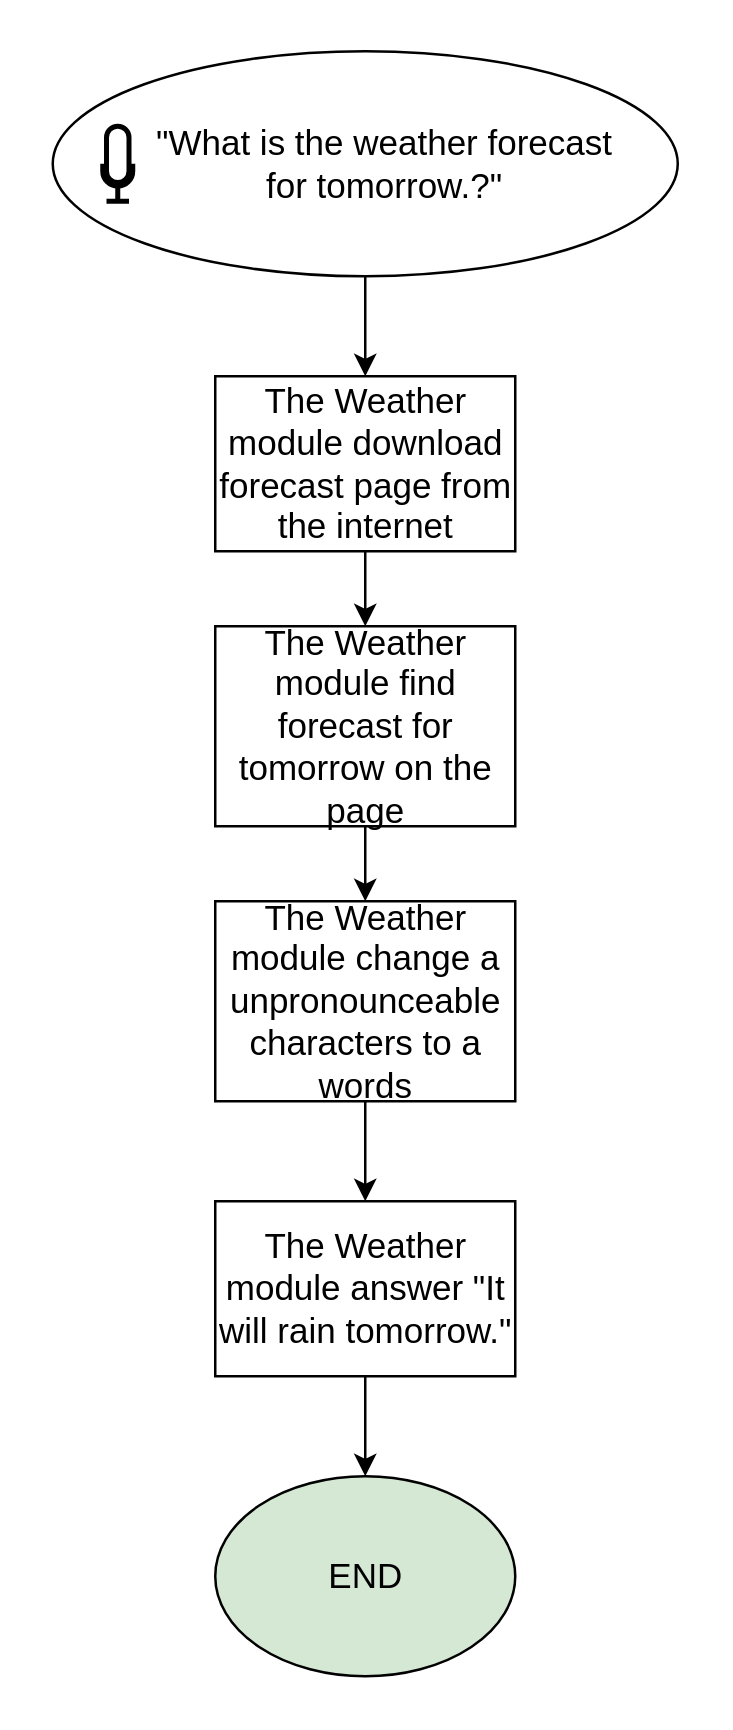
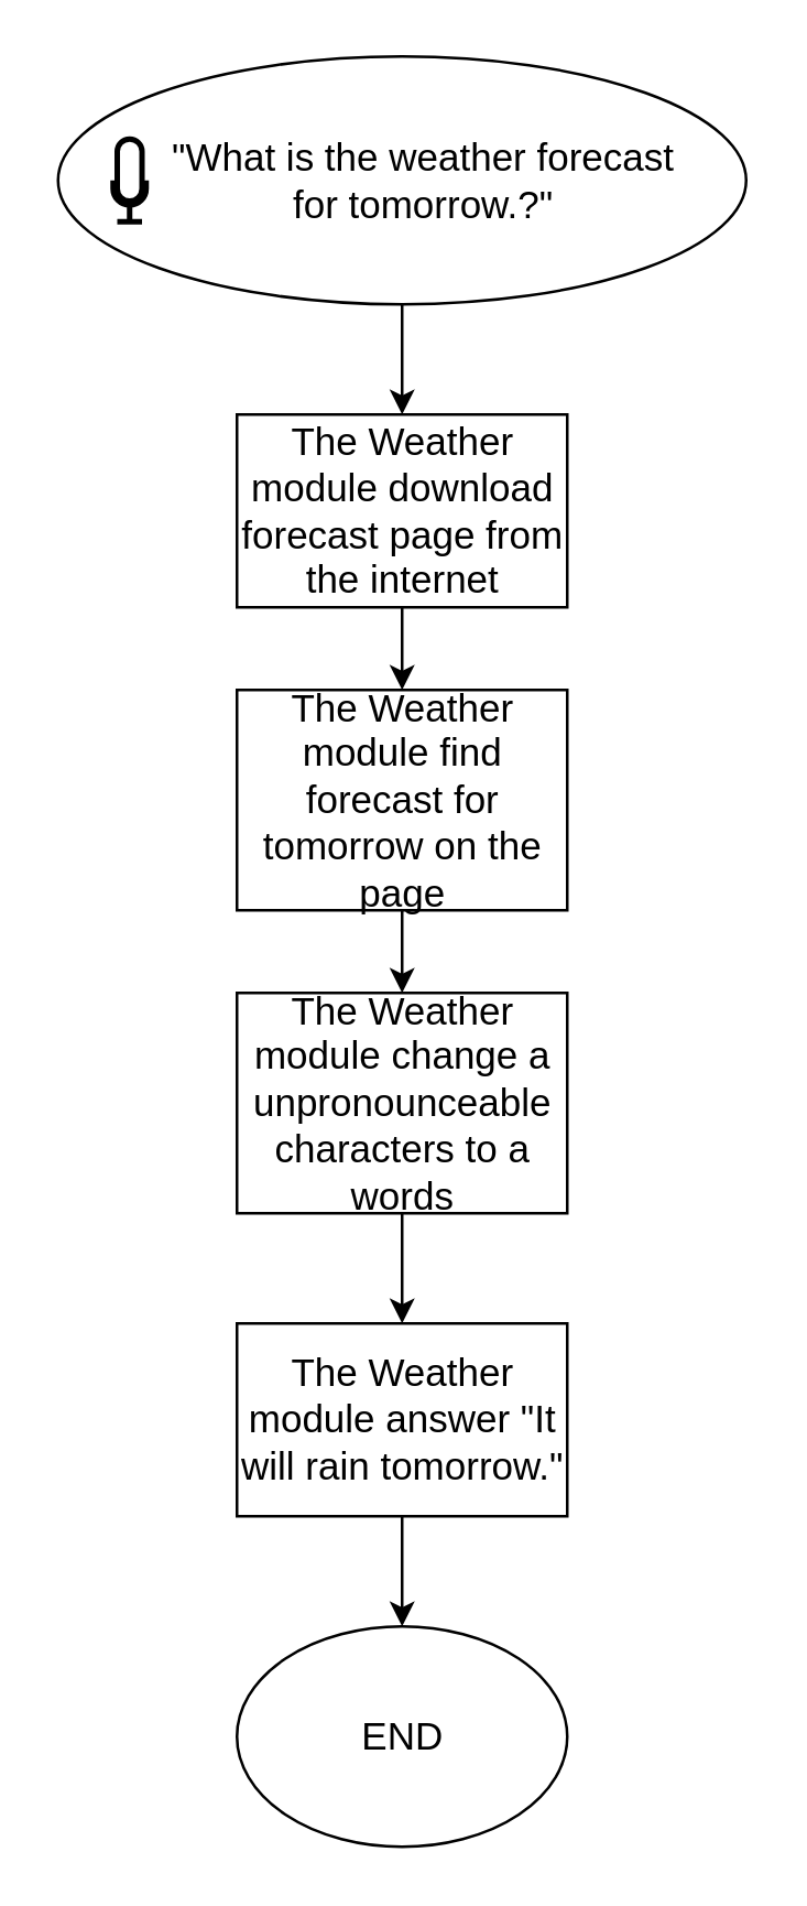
- <mxCell id="14" value="END" style="ellipse;whiteSpace=wrap;html=1;strokeColor=#000000;fontSize=14;fillColor=#d5e8d4;" vertex="1" parent="1"><mxGeometry x="85.5" y="590" width="120" height="80" as="geometry" /></mxCell>
+ <mxCell id="14" value="END" style="ellipse;whiteSpace=wrap;html=1;strokeColor=#000000;fontSize=14;" vertex="1" parent="1"><mxGeometry x="85.5" y="590" width="120" height="80" as="geometry" /></mxCell>
